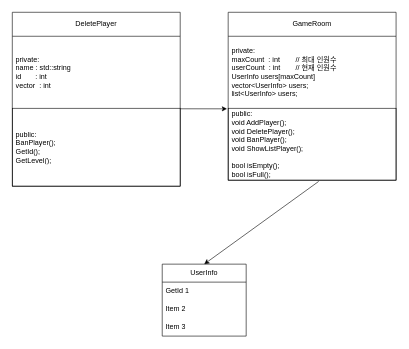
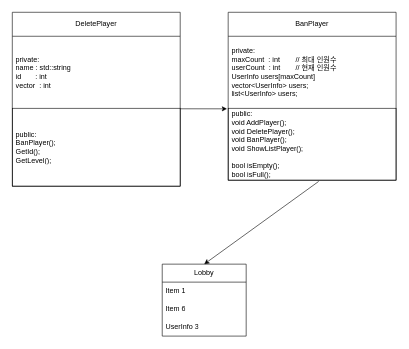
- <mxCell id="5" value="GameRoom" style="swimlane;fontStyle=0;childLayout=stackLayout;horizontal=1;startSize=40;horizontalStack=0;resizeParent=1;resizeParentMax=0;resizeLast=0;collapsible=1;marginBottom=0;whiteSpace=wrap;html=1;" vertex="1" parent="1"><mxGeometry x="380" y="20" width="280" height="280" as="geometry" /></mxCell>
+ <mxCell id="5" value="BanPlayer" style="swimlane;fontStyle=0;childLayout=stackLayout;horizontal=1;startSize=40;horizontalStack=0;resizeParent=1;resizeParentMax=0;resizeLast=0;collapsible=1;marginBottom=0;whiteSpace=wrap;html=1;" vertex="1" parent="1"><mxGeometry x="380" y="20" width="280" height="280" as="geometry" /></mxCell>
- <mxCell id="9" value="UserInfo" style="swimlane;fontStyle=0;childLayout=stackLayout;horizontal=1;startSize=30;horizontalStack=0;resizeParent=1;resizeParentMax=0;resizeLast=0;collapsible=1;marginBottom=0;whiteSpace=wrap;html=1;" vertex="1" parent="1"><mxGeometry x="270" y="440" width="140" height="120" as="geometry" /></mxCell>
+ <mxCell id="9" value="Lobby" style="swimlane;fontStyle=0;childLayout=stackLayout;horizontal=1;startSize=30;horizontalStack=0;resizeParent=1;resizeParentMax=0;resizeLast=0;collapsible=1;marginBottom=0;whiteSpace=wrap;html=1;" vertex="1" parent="1"><mxGeometry x="270" y="440" width="140" height="120" as="geometry" /></mxCell>
- <mxCell id="10" value="GetId 1" style="text;strokeColor=none;fillColor=none;align=left;verticalAlign=middle;spacingLeft=4;spacingRight=4;overflow=hidden;points=[[0,0.5],[1,0.5]];portConstraint=eastwest;rotatable=0;whiteSpace=wrap;html=1;" vertex="1" parent="9"><mxGeometry y="30" width="140" height="30" as="geometry" /></mxCell>
+ <mxCell id="10" value="Item 1" style="text;strokeColor=none;fillColor=none;align=left;verticalAlign=middle;spacingLeft=4;spacingRight=4;overflow=hidden;points=[[0,0.5],[1,0.5]];portConstraint=eastwest;rotatable=0;whiteSpace=wrap;html=1;" vertex="1" parent="9"><mxGeometry y="30" width="140" height="30" as="geometry" /></mxCell>
- <mxCell id="11" value="Item 2" style="text;strokeColor=none;fillColor=none;align=left;verticalAlign=middle;spacingLeft=4;spacingRight=4;overflow=hidden;points=[[0,0.5],[1,0.5]];portConstraint=eastwest;rotatable=0;whiteSpace=wrap;html=1;" vertex="1" parent="9"><mxGeometry y="60" width="140" height="30" as="geometry" /></mxCell>
+ <mxCell id="11" value="Item 6" style="text;strokeColor=none;fillColor=none;align=left;verticalAlign=middle;spacingLeft=4;spacingRight=4;overflow=hidden;points=[[0,0.5],[1,0.5]];portConstraint=eastwest;rotatable=0;whiteSpace=wrap;html=1;" vertex="1" parent="9"><mxGeometry y="60" width="140" height="30" as="geometry" /></mxCell>
- <mxCell id="12" value="Item 3" style="text;strokeColor=none;fillColor=none;align=left;verticalAlign=middle;spacingLeft=4;spacingRight=4;overflow=hidden;points=[[0,0.5],[1,0.5]];portConstraint=eastwest;rotatable=0;whiteSpace=wrap;html=1;" vertex="1" parent="9"><mxGeometry y="90" width="140" height="30" as="geometry" /></mxCell>
+ <mxCell id="12" value="UserInfo 3" style="text;strokeColor=none;fillColor=none;align=left;verticalAlign=middle;spacingLeft=4;spacingRight=4;overflow=hidden;points=[[0,0.5],[1,0.5]];portConstraint=eastwest;rotatable=0;whiteSpace=wrap;html=1;" vertex="1" parent="9"><mxGeometry y="90" width="140" height="30" as="geometry" /></mxCell>
